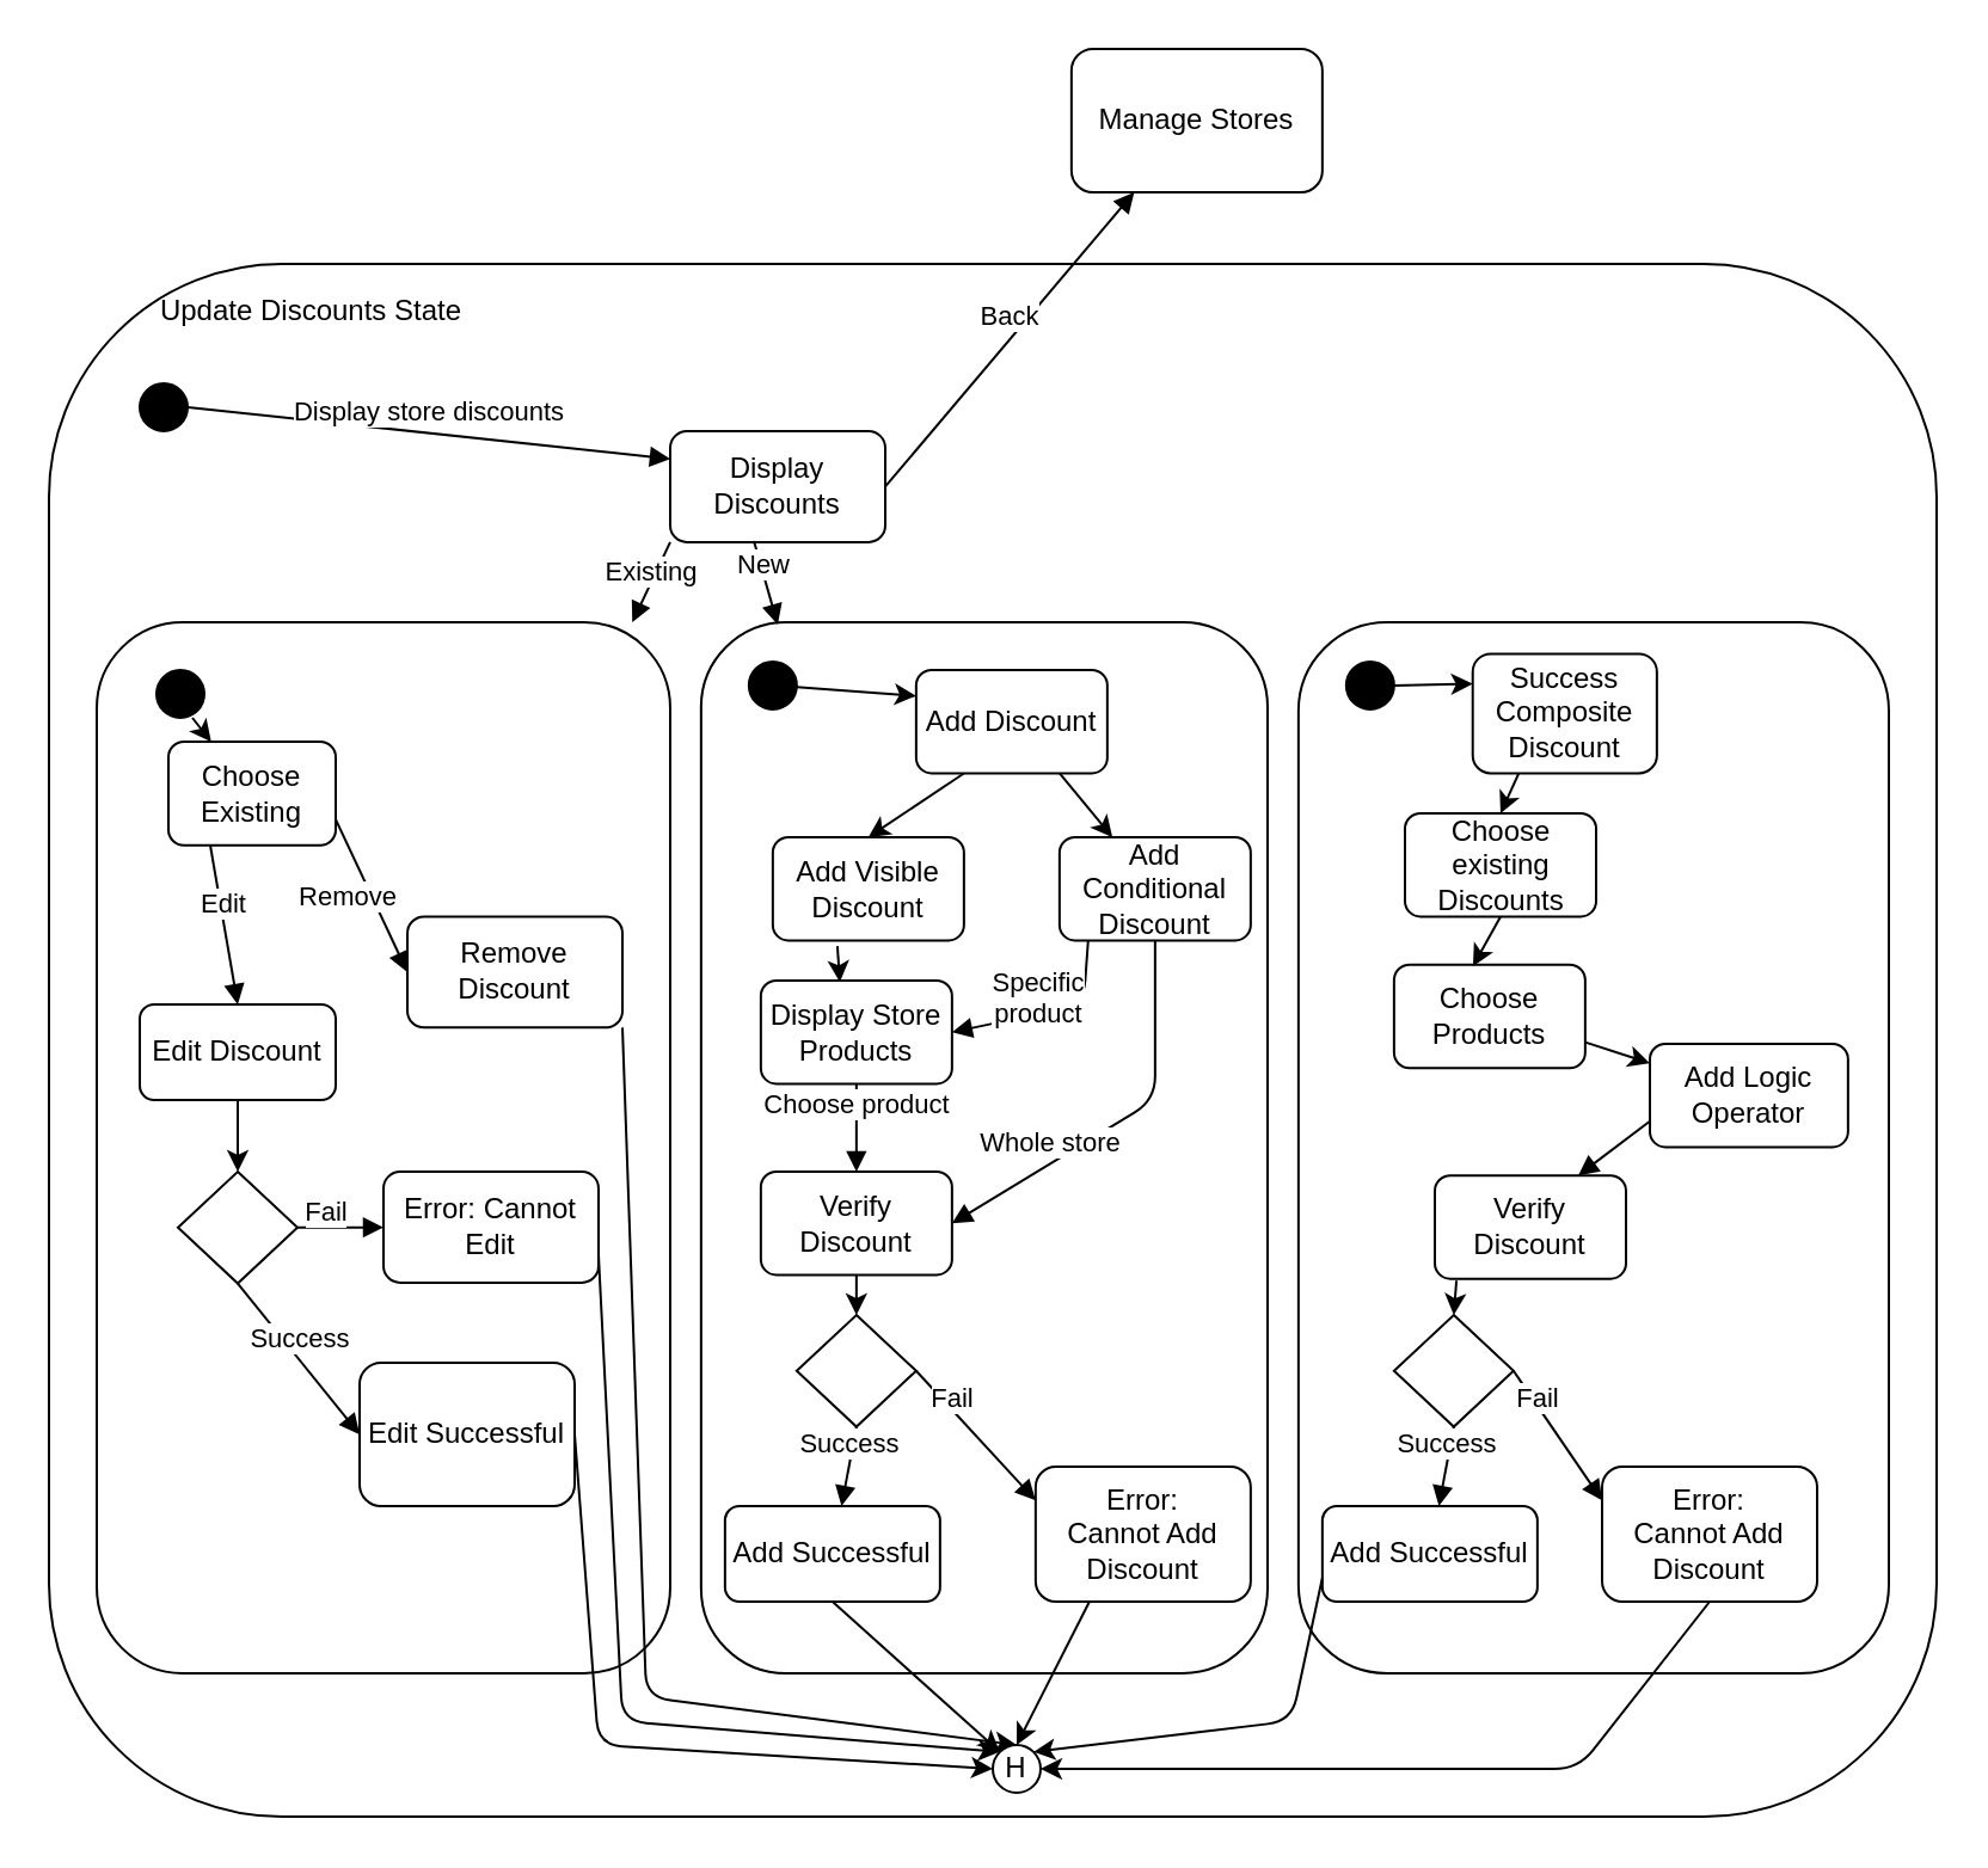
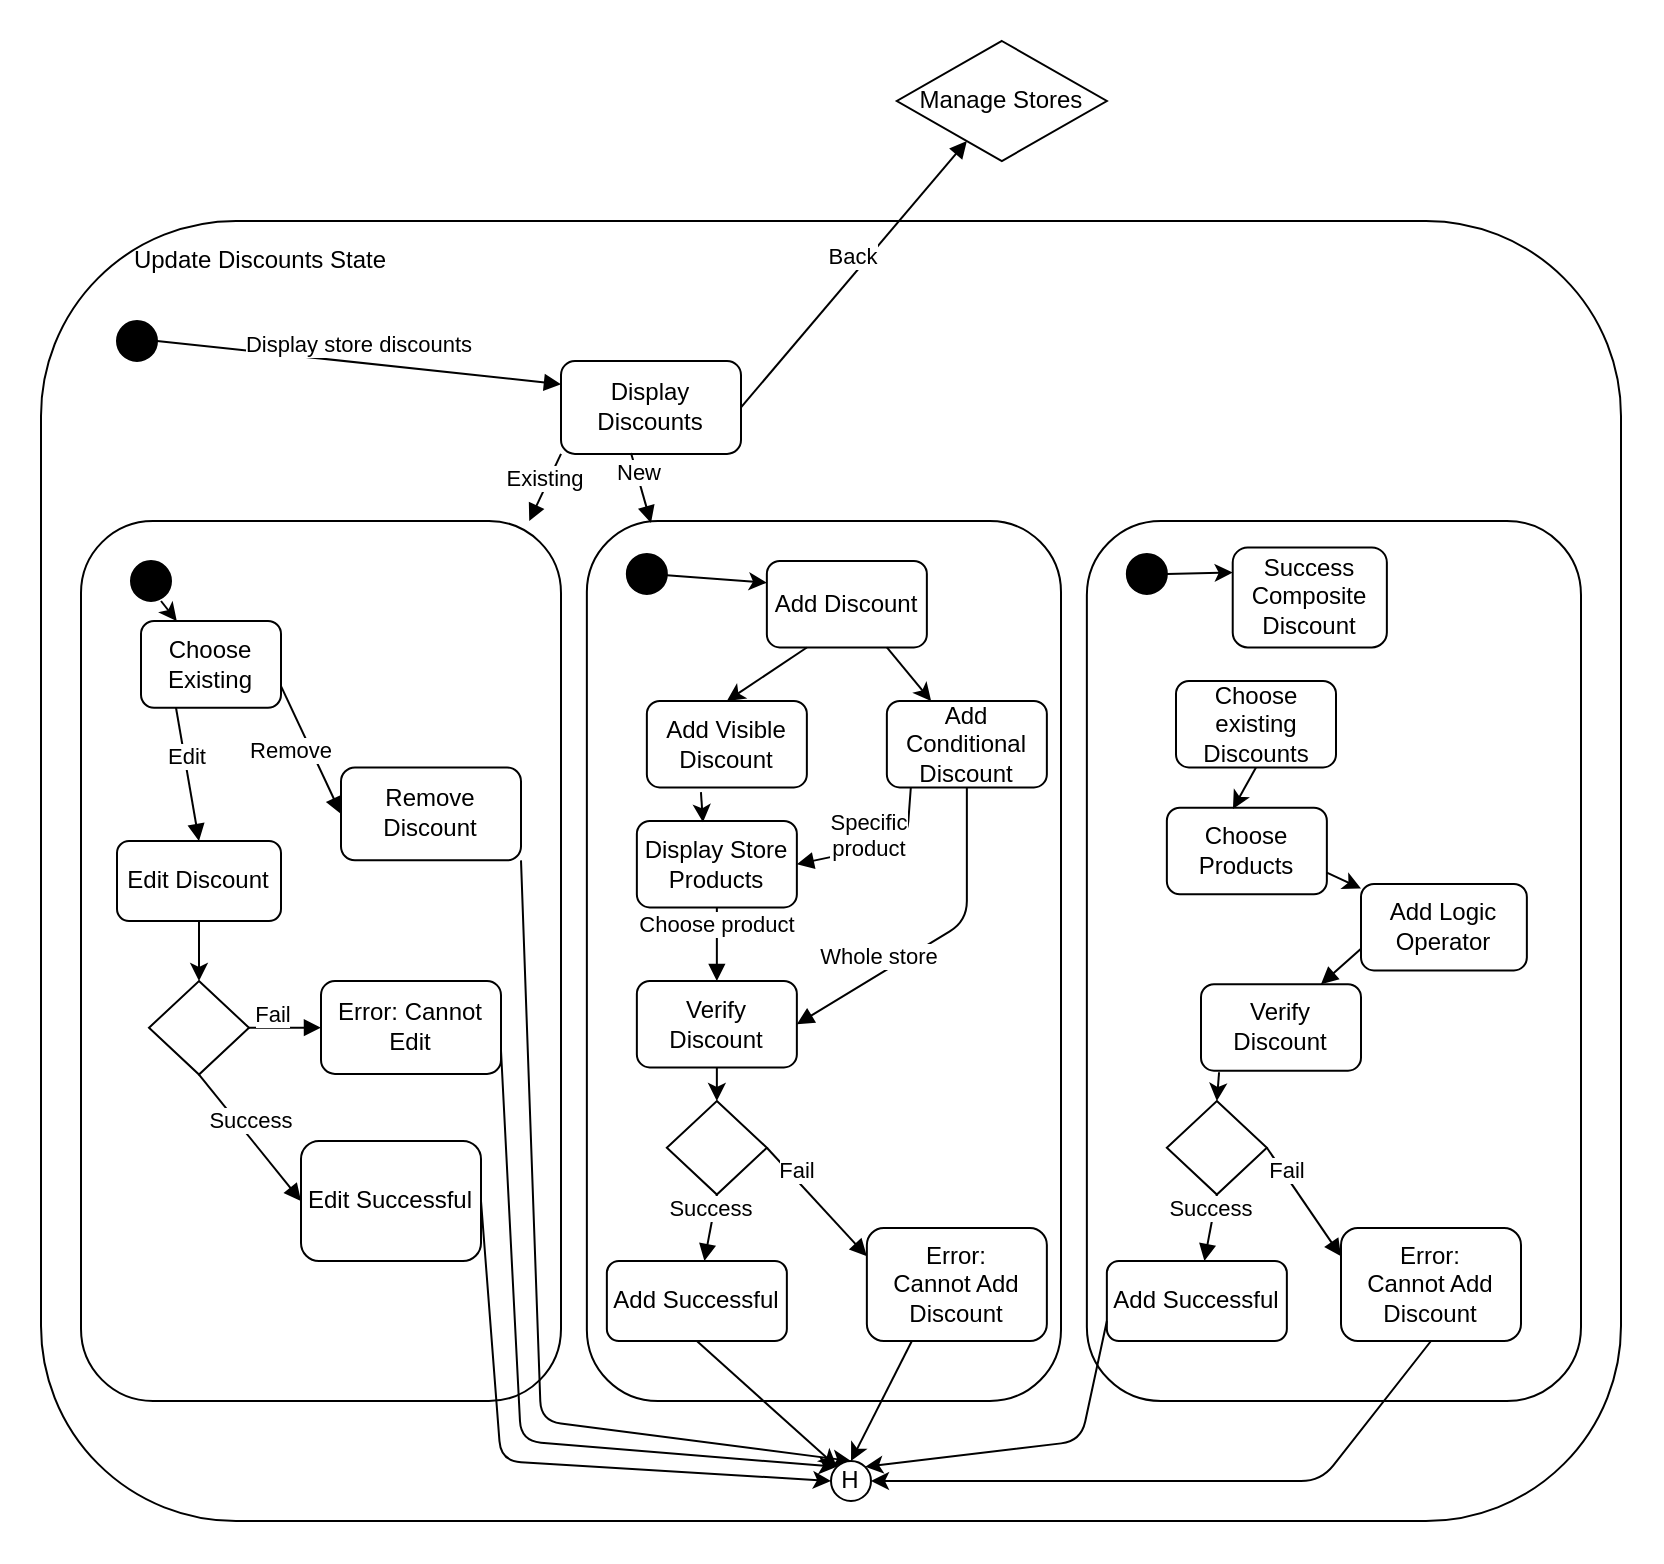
- <mxCell id="38" value="Manage Stores" style="rounded=1;whiteSpace=wrap;html=1;" parent="1" vertex="1"><mxGeometry x="447.93" y="20" width="105" height="60" as="geometry" /></mxCell>
+ <mxCell id="38" value="Manage Stores" style="rhombus;whiteSpace=wrap;html=1;" parent="1" vertex="1"><mxGeometry x="447.93" y="20" width="105" height="60" as="geometry" /></mxCell>
- <mxCell id="69" value="" style="endArrow=classic;html=1;entryX=0.5;entryY=0;entryDx=0;entryDy=0;exitX=0.25;exitY=1;exitDx=0;exitDy=0;" edge="1" parent="1" source="68" target="64"><mxGeometry width="50" height="50" relative="1" as="geometry"><mxPoint x="592.908" y="297.115" as="sourcePoint" /><mxPoint x="642.93" y="300.807" as="targetPoint" /><Array as="points" /></mxGeometry></mxCell>
- <mxCell id="66" value="Add Logic Operator" style="shape=ext;rounded=1;html=1;whiteSpace=wrap;" vertex="1" parent="1"><mxGeometry x="690" y="436.46" width="82.93" height="43.23" as="geometry" /></mxCell>
+ <mxCell id="66" value="Add Logic Operator" style="shape=ext;rounded=1;html=1;whiteSpace=wrap;" vertex="1" parent="1"><mxGeometry x="680" y="441.46" width="82.93" height="43.23" as="geometry" /></mxCell>
